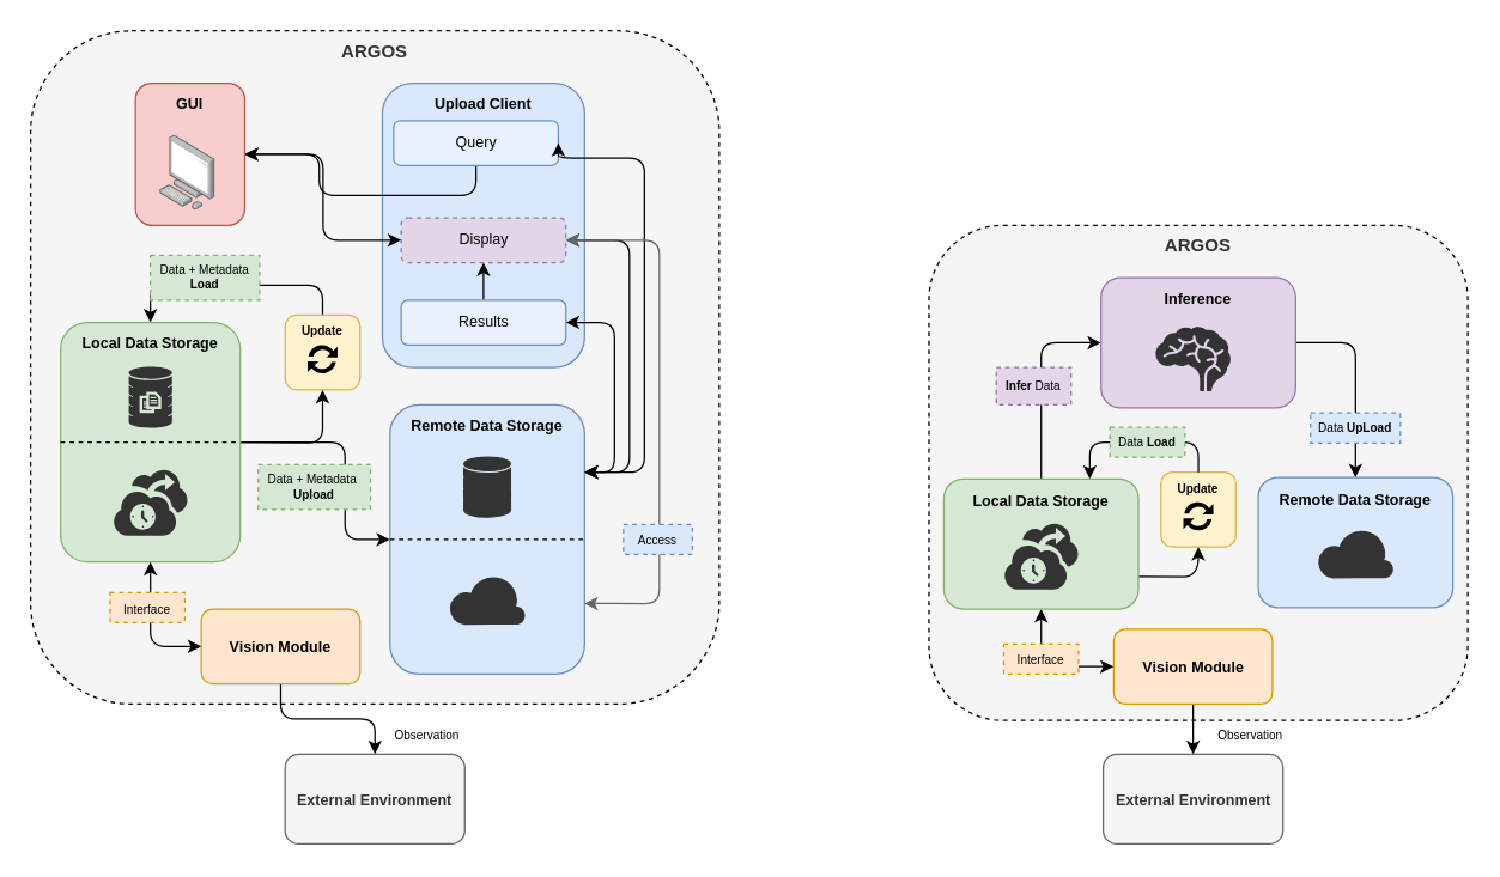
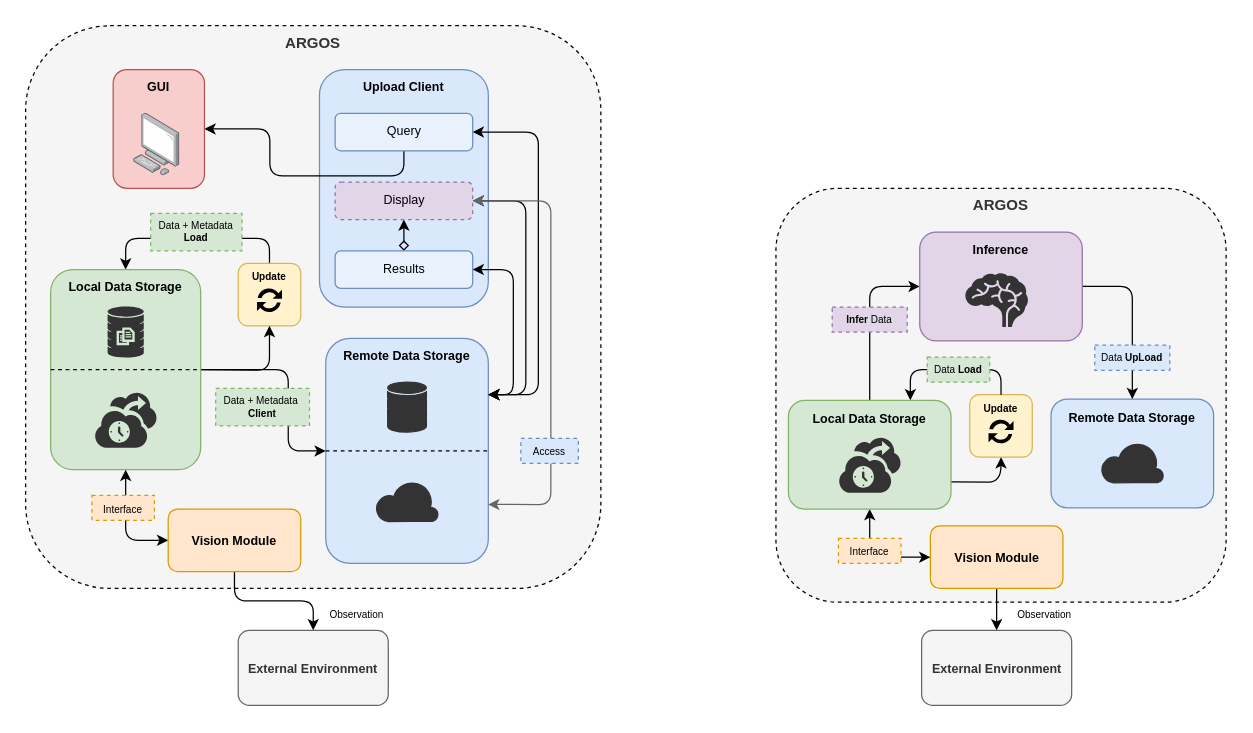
- <mxCell id="25" value="&lt;font style=&quot;font-size: 10px&quot;&gt;Query&lt;/font&gt;" style="rounded=1;whiteSpace=wrap;html=1;strokeColor=#6c8ebf;fillColor=#E8F1FC;verticalAlign=top;fontStyle=0" parent="1" vertex="1"><mxGeometry x="262.5" y="80" width="110" height="30" as="geometry" /></mxCell>
+ <mxCell id="25" value="&lt;font style=&quot;font-size: 10px&quot;&gt;Query&lt;/font&gt;" style="rounded=1;whiteSpace=wrap;html=1;strokeColor=#6c8ebf;fillColor=#E8F1FC;verticalAlign=top;fontStyle=0" parent="1" vertex="1"><mxGeometry x="267.5" y="90" width="110" height="30" as="geometry" /></mxCell>
- <mxCell id="32" style="edgeStyle=orthogonalEdgeStyle;rounded=1;orthogonalLoop=1;jettySize=auto;html=1;exitX=1;exitY=0.5;exitDx=0;exitDy=0;entryX=0;entryY=0.5;entryDx=0;entryDy=0;startArrow=classic;startFill=1;" parent="1" source="33" target="28" edge="1"><mxGeometry relative="1" as="geometry" /></mxCell>
- <mxCell id="22" value="Data + Metadata &lt;b&gt;Load&lt;/b&gt;" style="text;html=1;strokeColor=#82b366;fillColor=#d5e8d4;align=center;verticalAlign=middle;whiteSpace=wrap;rounded=0;dashed=1;fontSize=8;" parent="1" vertex="1"><mxGeometry x="100" y="170" width="73" height="30" as="geometry" /></mxCell>
+ <mxCell id="22" value="Data + Metadata &lt;b&gt;Load&lt;/b&gt;" style="text;html=1;strokeColor=#82b366;fillColor=#d5e8d4;align=center;verticalAlign=middle;whiteSpace=wrap;rounded=0;dashed=1;fontSize=8;" parent="1" vertex="1"><mxGeometry x="120" y="170" width="73" height="30" as="geometry" /></mxCell>
- <mxCell id="27" style="edgeStyle=orthogonalEdgeStyle;rounded=1;orthogonalLoop=1;jettySize=auto;html=1;exitX=0.5;exitY=1;exitDx=0;exitDy=0;entryX=0.5;entryY=0;entryDx=0;entryDy=0;startArrow=classic;startFill=1;endArrow=none;endFill=0;" parent="1" source="28" target="29" edge="1"><mxGeometry relative="1" as="geometry" /></mxCell>
+ <mxCell id="27" style="edgeStyle=orthogonalEdgeStyle;rounded=1;orthogonalLoop=1;jettySize=auto;html=1;exitX=0.5;exitY=1;exitDx=0;exitDy=0;entryX=0.5;entryY=0;entryDx=0;entryDy=0;startArrow=classic;startFill=1;endArrow=diamond;endFill=0;" parent="1" source="28" target="29" edge="1"><mxGeometry relative="1" as="geometry" /></mxCell>
- <mxCell id="58" value="&lt;b&gt;Infer &lt;/b&gt;Data" style="text;html=1;strokeColor=#9673a6;fillColor=#e1d5e7;align=center;verticalAlign=middle;whiteSpace=wrap;rounded=0;dashed=1;fontSize=8;" parent="1" vertex="1"><mxGeometry x="665" y="245" width="50" height="25" as="geometry" /></mxCell>
+ <mxCell id="58" value="&lt;b&gt;Infer &lt;/b&gt;Data" style="text;html=1;strokeColor=#9673a6;fillColor=#e1d5e7;align=center;verticalAlign=middle;whiteSpace=wrap;rounded=0;dashed=1;fontSize=8;" parent="1" vertex="1"><mxGeometry x="665" y="245" width="60" height="20" as="geometry" /></mxCell>
- <mxCell id="13" value="Data + Metadata&amp;nbsp;&lt;br&gt;&lt;b&gt;Upload&lt;/b&gt;" style="text;html=1;strokeColor=#82b366;fillColor=#d5e8d4;align=center;verticalAlign=middle;whiteSpace=wrap;rounded=0;dashed=1;fontSize=8;" parent="1" vertex="1"><mxGeometry x="172" y="310" width="75" height="30" as="geometry" /></mxCell>
+ <mxCell id="13" value="Data + Metadata&amp;nbsp;&lt;br&gt;&lt;b&gt;Client&lt;/b&gt;" style="text;html=1;strokeColor=#82b366;fillColor=#d5e8d4;align=center;verticalAlign=middle;whiteSpace=wrap;rounded=0;dashed=1;fontSize=8;" parent="1" vertex="1"><mxGeometry x="172" y="310" width="75" height="30" as="geometry" /></mxCell>
